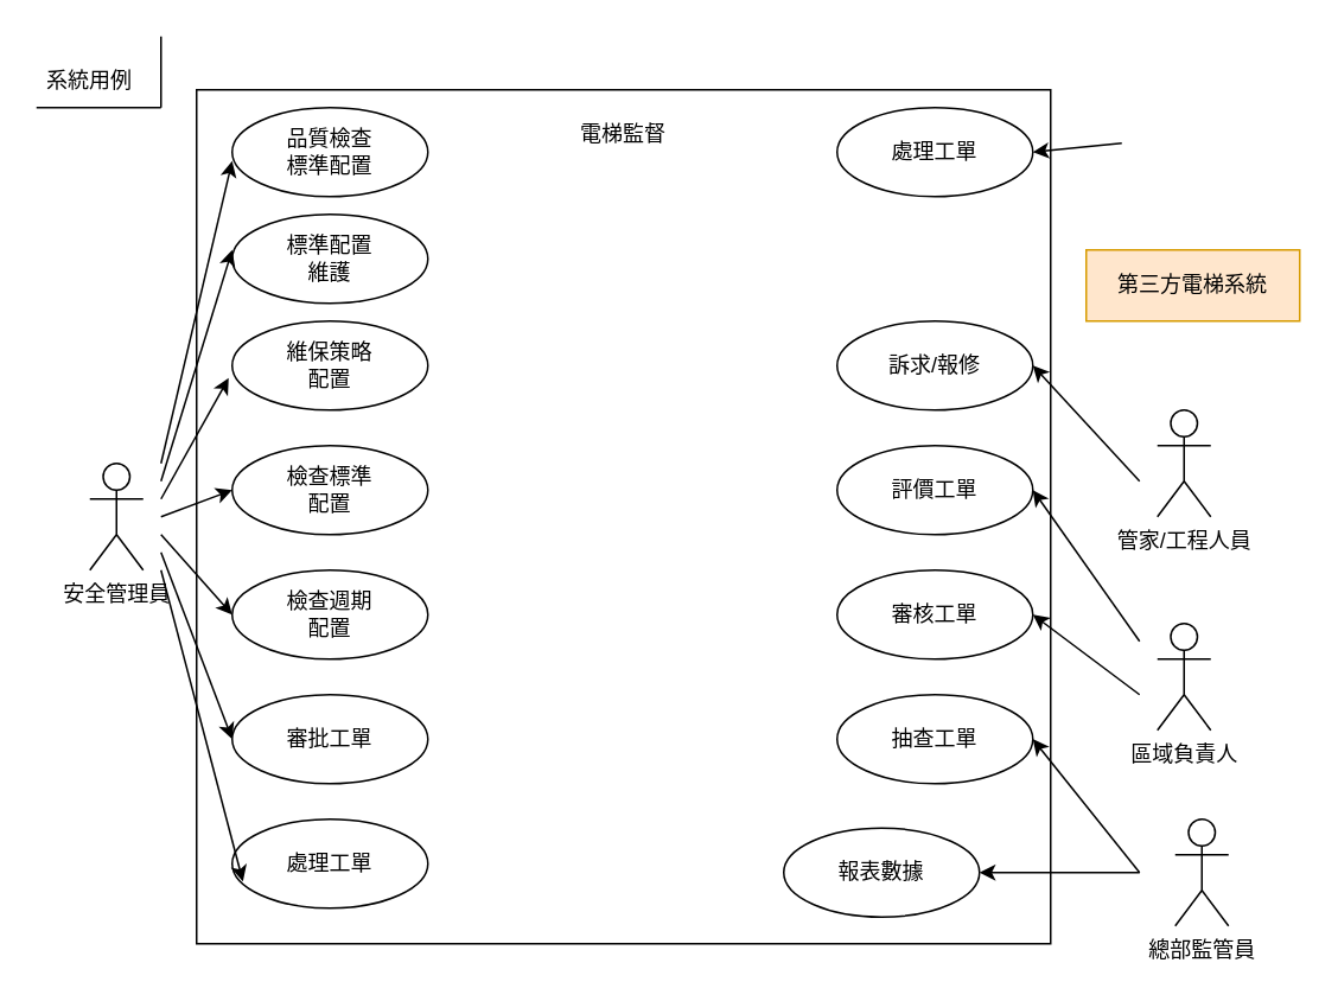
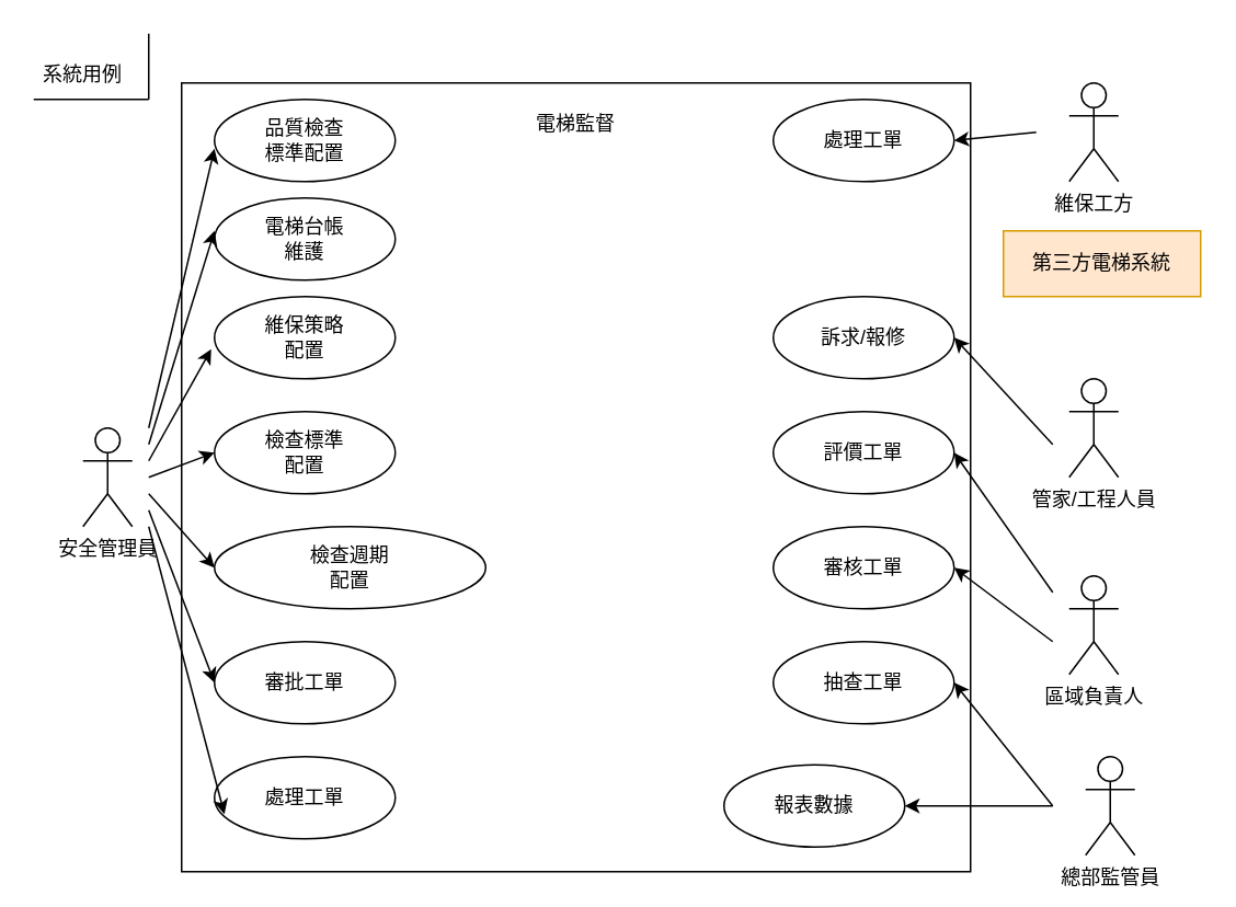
+ <mxCell id="28" value="維保工方" style="shape=umlActor;verticalLabelPosition=bottom;verticalAlign=top;html=1;outlineConnect=0;" vertex="1" parent="1"><mxGeometry x="650" y="50" width="30" height="60" as="geometry" /></mxCell>
- <mxCell id="8" value="標準配置&lt;div&gt;維護&lt;/div&gt;" style="ellipse;whiteSpace=wrap;html=1;" vertex="1" parent="1"><mxGeometry x="130" y="120" width="110" height="50" as="geometry" /></mxCell>
+ <mxCell id="8" value="電梯台帳&lt;div&gt;維護&lt;/div&gt;" style="ellipse;whiteSpace=wrap;html=1;" vertex="1" parent="1"><mxGeometry x="130" y="120" width="110" height="50" as="geometry" /></mxCell>
- <mxCell id="11" value="檢查週期&lt;div&gt;配置&lt;/div&gt;" style="ellipse;whiteSpace=wrap;html=1;" vertex="1" parent="1"><mxGeometry x="130" y="320" width="110" height="50" as="geometry" /></mxCell>
+ <mxCell id="11" value="檢查週期&lt;div&gt;配置&lt;/div&gt;" style="ellipse;whiteSpace=wrap;html=1;" vertex="1" parent="1"><mxGeometry x="130" y="320" width="165" height="50" as="geometry" /></mxCell>
